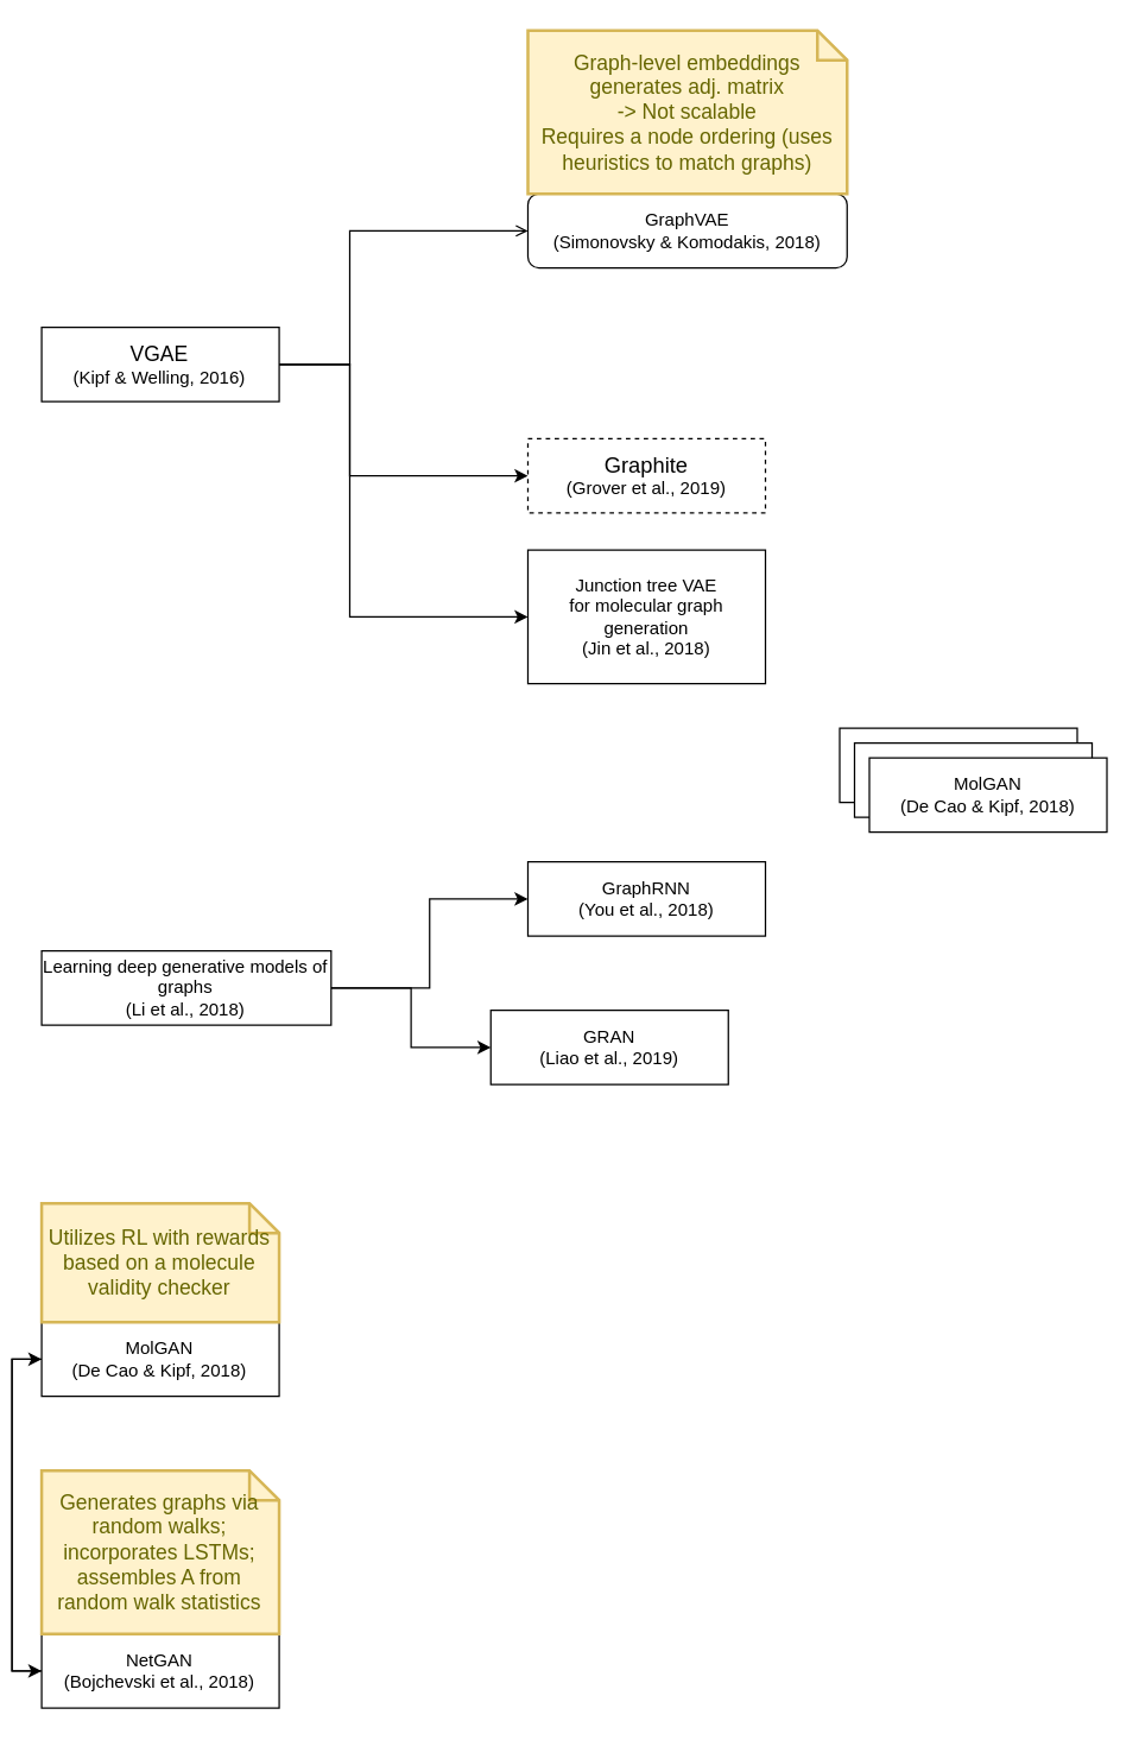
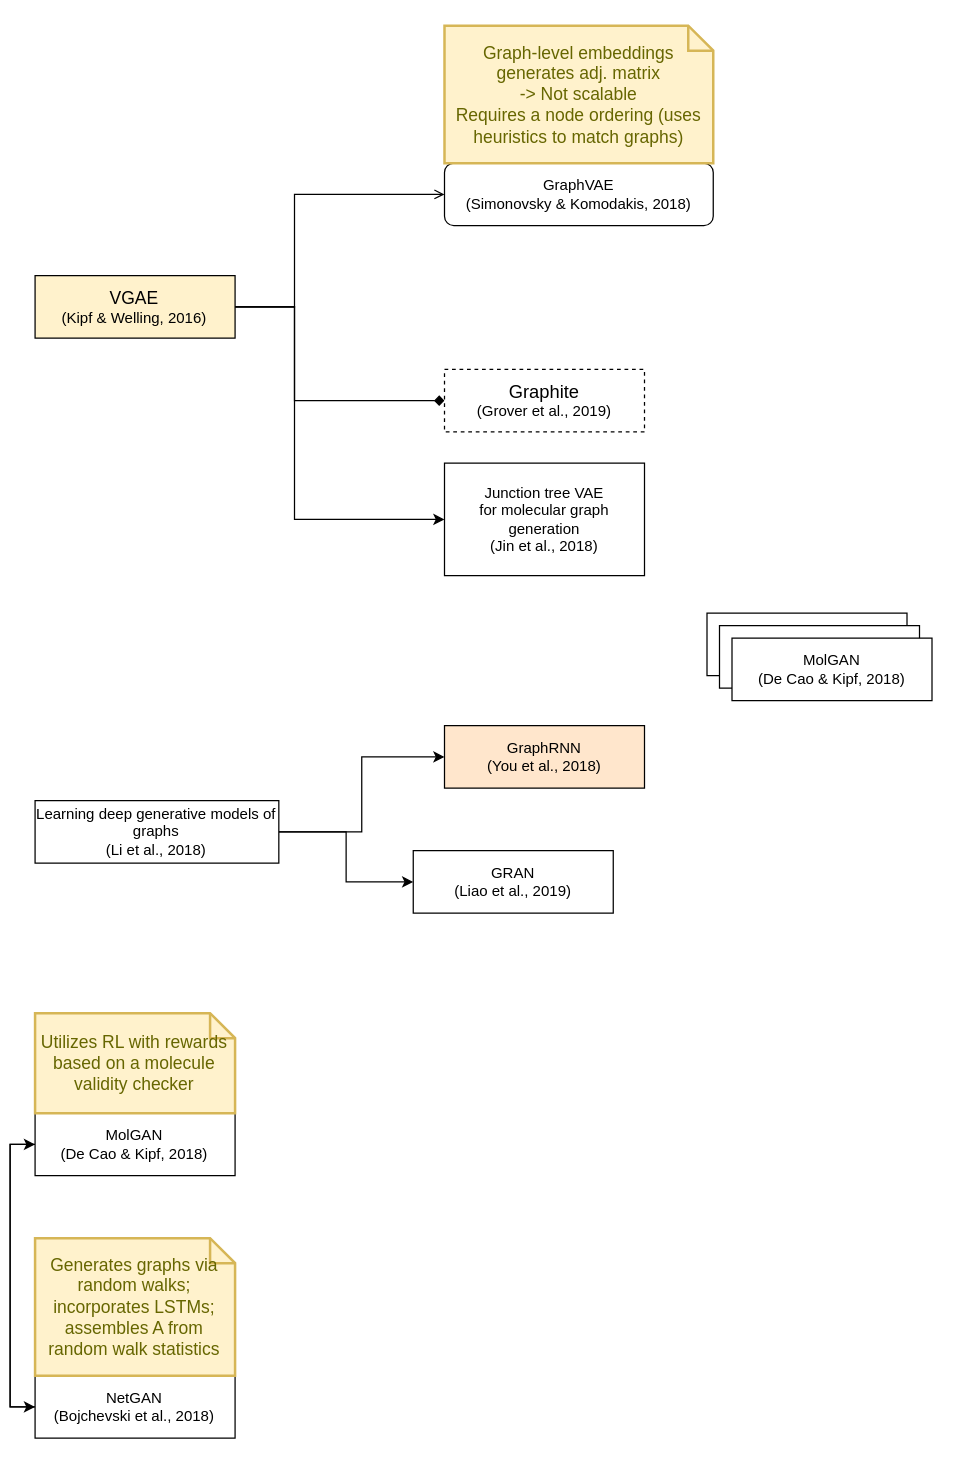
- <mxCell id="5" value="&lt;font style=&quot;font-size: 14px&quot;&gt;VGAE&lt;/font&gt;&lt;br&gt;(Kipf &amp;amp; Welling, 2016)" style="rounded=0;whiteSpace=wrap;html=1;" vertex="1" parent="1"><mxGeometry x="20.46" y="220" width="160" height="50" as="geometry" /></mxCell>
+ <mxCell id="5" value="&lt;font style=&quot;font-size: 14px&quot;&gt;VGAE&lt;/font&gt;&lt;br&gt;(Kipf &amp;amp; Welling, 2016)" style="rounded=0;whiteSpace=wrap;html=1;fillColor=#fff2cc;" vertex="1" parent="1"><mxGeometry x="20.46" y="220" width="160" height="50" as="geometry" /></mxCell>
- <mxCell id="4" style="edgeStyle=orthogonalEdgeStyle;rounded=0;orthogonalLoop=1;jettySize=auto;html=1;exitX=1;exitY=0.5;exitDx=0;exitDy=0;entryX=0;entryY=0.5;entryDx=0;entryDy=0;" edge="1" parent="1" source="5" target="6"><mxGeometry relative="1" as="geometry"><Array as="points"><mxPoint x="228" y="245" /><mxPoint x="228" y="320" /></Array></mxGeometry></mxCell>
+ <mxCell id="4" style="edgeStyle=orthogonalEdgeStyle;rounded=0;orthogonalLoop=1;jettySize=auto;html=1;exitX=1;exitY=0.5;exitDx=0;exitDy=0;entryX=0;entryY=0.5;entryDx=0;entryDy=0;endArrow=diamond;" edge="1" parent="1" source="5" target="6"><mxGeometry relative="1" as="geometry"><Array as="points"><mxPoint x="228" y="245" /><mxPoint x="228" y="320" /></Array></mxGeometry></mxCell>
- <mxCell id="17" value="GraphRNN&lt;br&gt;&lt;div&gt;(You et al., 2018)&lt;/div&gt;" style="rounded=0;whiteSpace=wrap;html=1;" vertex="1" parent="1"><mxGeometry x="348" y="580" width="160" height="50" as="geometry" /></mxCell>
+ <mxCell id="17" value="GraphRNN&lt;br&gt;&lt;div&gt;(You et al., 2018)&lt;/div&gt;" style="rounded=0;whiteSpace=wrap;html=1;fillColor=#ffe6cc;" vertex="1" parent="1"><mxGeometry x="348" y="580" width="160" height="50" as="geometry" /></mxCell>
